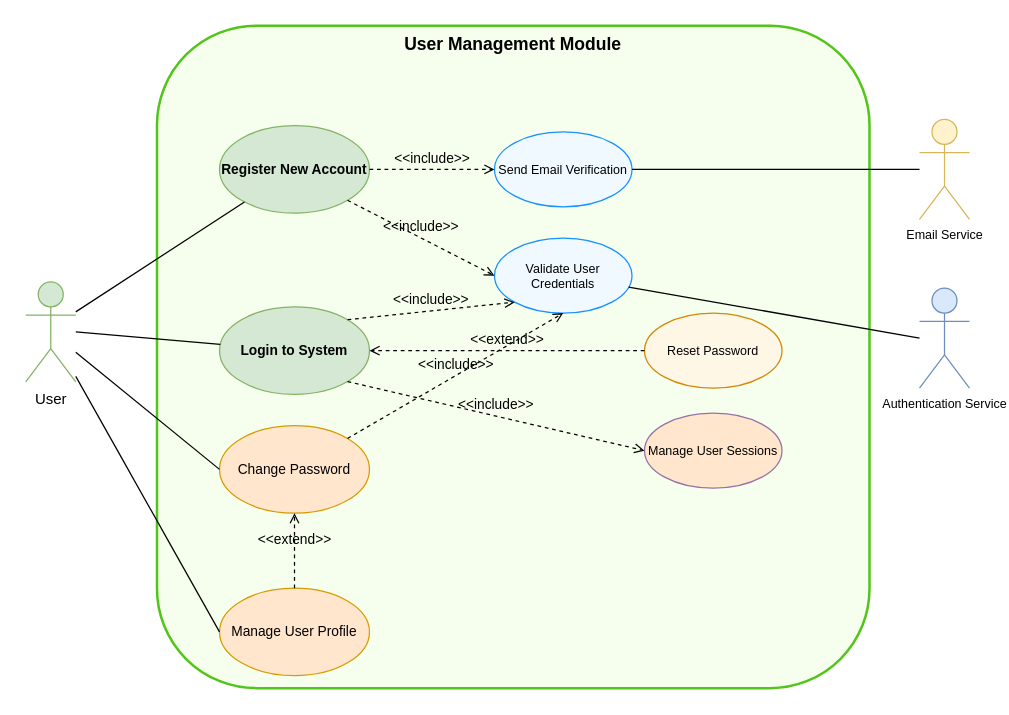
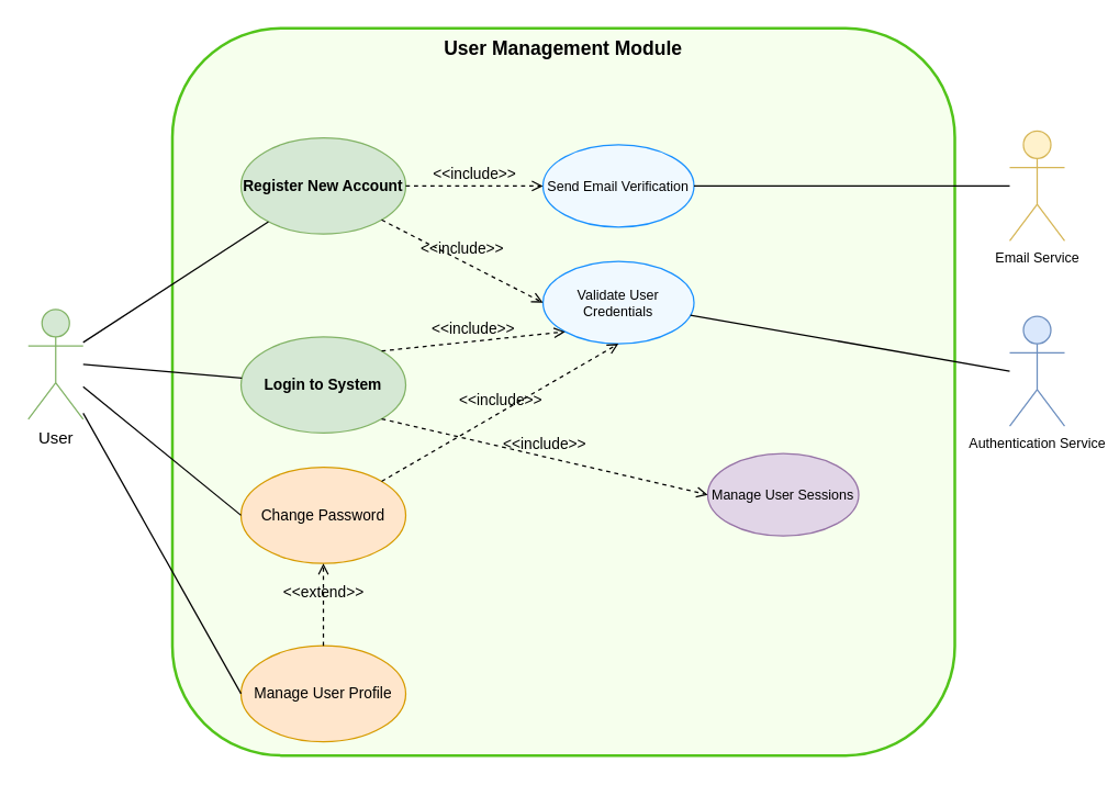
- <mxCell id="24" value="&amp;lt;&amp;lt;extend&amp;gt;&amp;gt;" style="html=1;verticalAlign=bottom;labelBackgroundColor=none;endArrow=open;endFill=0;dashed=1;exitX=0;exitY=0.5;exitDx=0;exitDy=0;entryX=1;entryY=0.5;entryDx=0;entryDy=0;" parent="1" source="12" target="7" edge="1"><mxGeometry width="160" relative="1" as="geometry"><mxPoint x="525" y="280" as="sourcePoint" /><mxPoint x="685" y="280" as="targetPoint" /></mxGeometry></mxCell>
- <mxCell id="12" value="Reset Password" style="ellipse;whiteSpace=wrap;html=1;fontSize=10;fillColor=#fff7e6;strokeColor=#d48806" parent="1" vertex="1"><mxGeometry x="515" y="250" width="110" height="60" as="geometry" /></mxCell>
- <mxCell id="13" value="Manage User Sessions" style="ellipse;whiteSpace=wrap;html=1;fontSize=10;fillColor=#ffe6cc;strokeColor=#9673a6;" parent="1" vertex="1"><mxGeometry x="515" y="330" width="110" height="60" as="geometry" /></mxCell>
+ <mxCell id="13" value="Manage User Sessions" style="ellipse;whiteSpace=wrap;html=1;fontSize=10;fillColor=#e1d5e7;strokeColor=#9673a6" parent="1" vertex="1"><mxGeometry x="515" y="330" width="110" height="60" as="geometry" /></mxCell>
